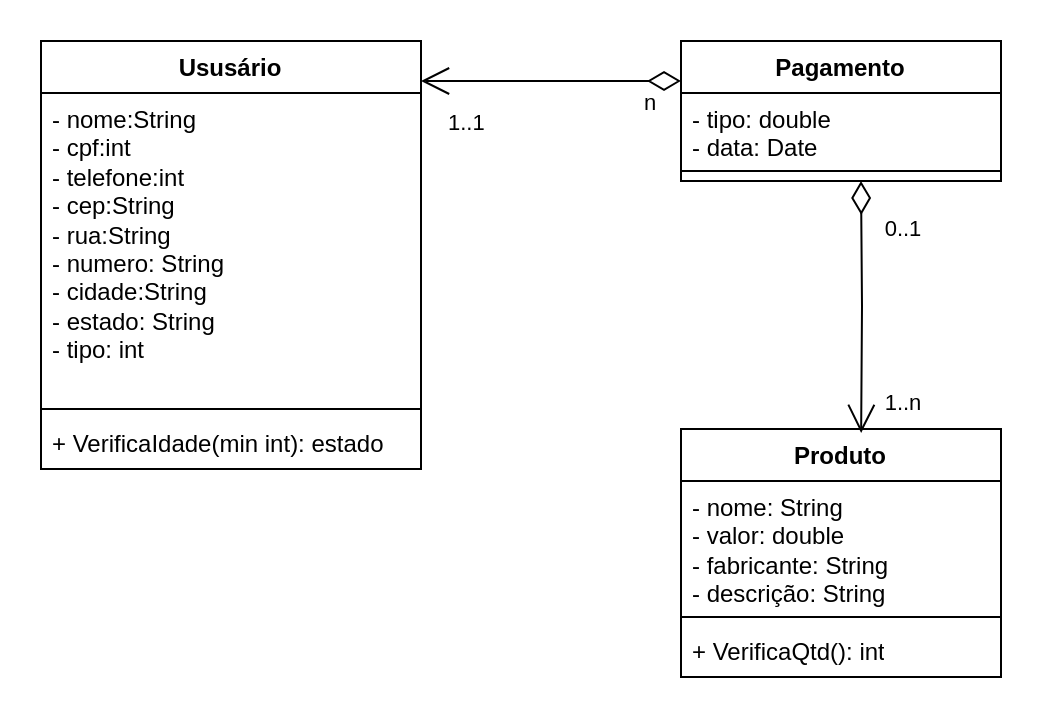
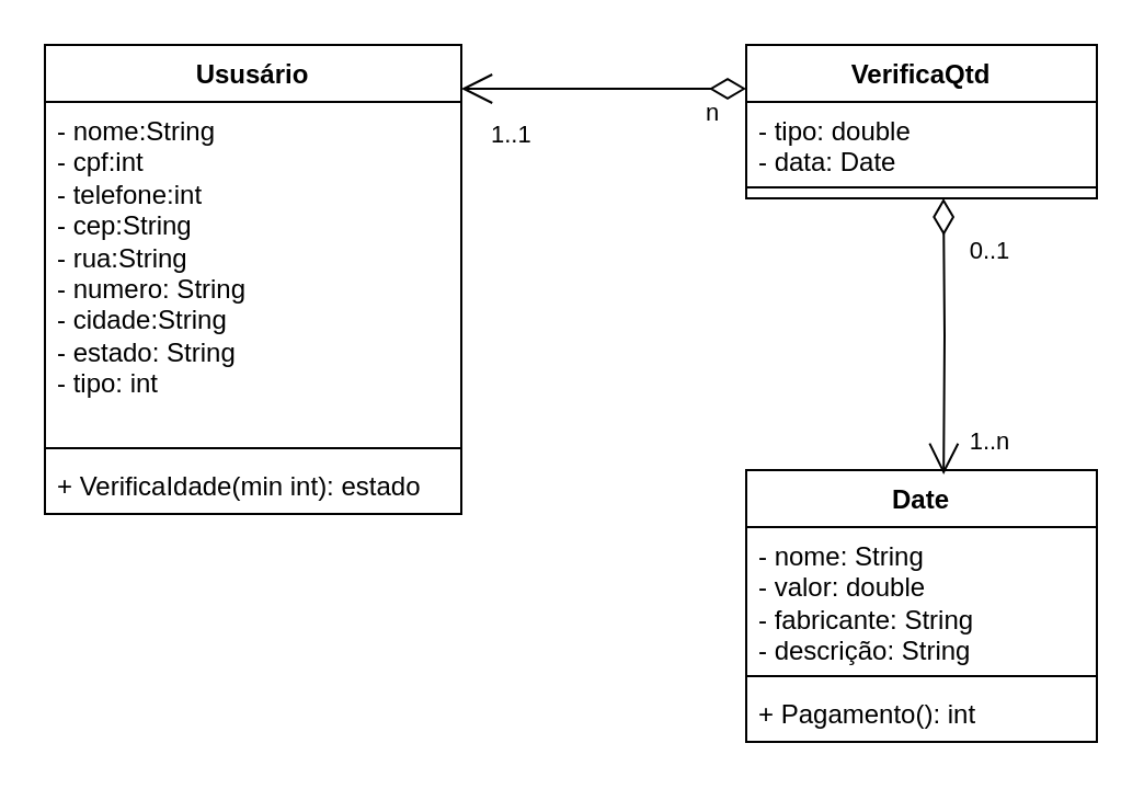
- <mxCell id="6" value="Pagamento" style="swimlane;fontStyle=1;align=center;verticalAlign=top;childLayout=stackLayout;horizontal=1;startSize=26;horizontalStack=0;resizeParent=1;resizeParentMax=0;resizeLast=0;collapsible=1;marginBottom=0;whiteSpace=wrap;html=1;" parent="1" vertex="1"><mxGeometry x="340" y="20" width="160" height="70" as="geometry" /></mxCell>
+ <mxCell id="6" value="VerificaQtd" style="swimlane;fontStyle=1;align=center;verticalAlign=top;childLayout=stackLayout;horizontal=1;startSize=26;horizontalStack=0;resizeParent=1;resizeParentMax=0;resizeLast=0;collapsible=1;marginBottom=0;whiteSpace=wrap;html=1;" parent="1" vertex="1"><mxGeometry x="340" y="20" width="160" height="70" as="geometry" /></mxCell>
- <mxCell id="9" value="Produto" style="swimlane;fontStyle=1;align=center;verticalAlign=top;childLayout=stackLayout;horizontal=1;startSize=26;horizontalStack=0;resizeParent=1;resizeParentMax=0;resizeLast=0;collapsible=1;marginBottom=0;whiteSpace=wrap;html=1;" parent="1" vertex="1"><mxGeometry x="340" y="214" width="160" height="124" as="geometry" /></mxCell>
+ <mxCell id="9" value="Date" style="swimlane;fontStyle=1;align=center;verticalAlign=top;childLayout=stackLayout;horizontal=1;startSize=26;horizontalStack=0;resizeParent=1;resizeParentMax=0;resizeLast=0;collapsible=1;marginBottom=0;whiteSpace=wrap;html=1;" parent="1" vertex="1"><mxGeometry x="340" y="214" width="160" height="124" as="geometry" /></mxCell>
- <mxCell id="12" value="+ VerificaQtd(): int" style="text;strokeColor=none;fillColor=none;align=left;verticalAlign=top;spacingLeft=4;spacingRight=4;overflow=hidden;rotatable=0;points=[[0,0.5],[1,0.5]];portConstraint=eastwest;whiteSpace=wrap;html=1;" parent="9" vertex="1"><mxGeometry y="98" width="160" height="26" as="geometry" /></mxCell>
+ <mxCell id="12" value="+ Pagamento(): int" style="text;strokeColor=none;fillColor=none;align=left;verticalAlign=top;spacingLeft=4;spacingRight=4;overflow=hidden;rotatable=0;points=[[0,0.5],[1,0.5]];portConstraint=eastwest;whiteSpace=wrap;html=1;" parent="9" vertex="1"><mxGeometry y="98" width="160" height="26" as="geometry" /></mxCell>
